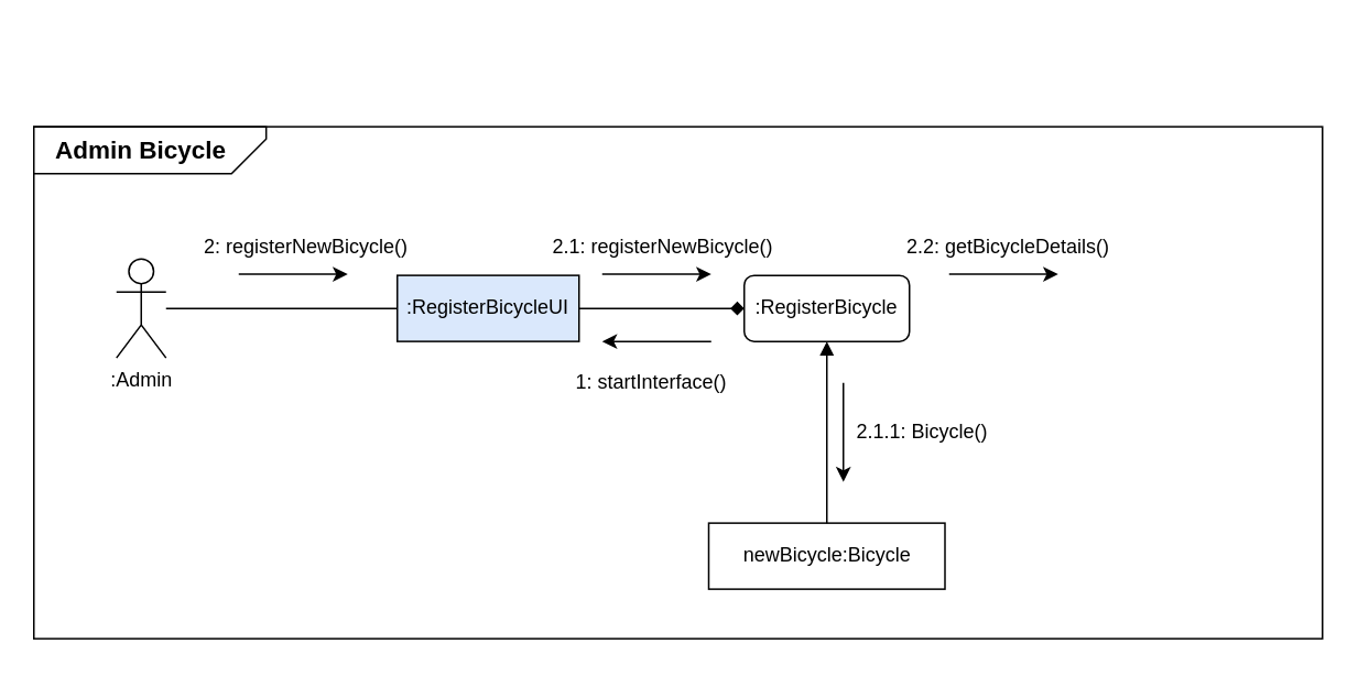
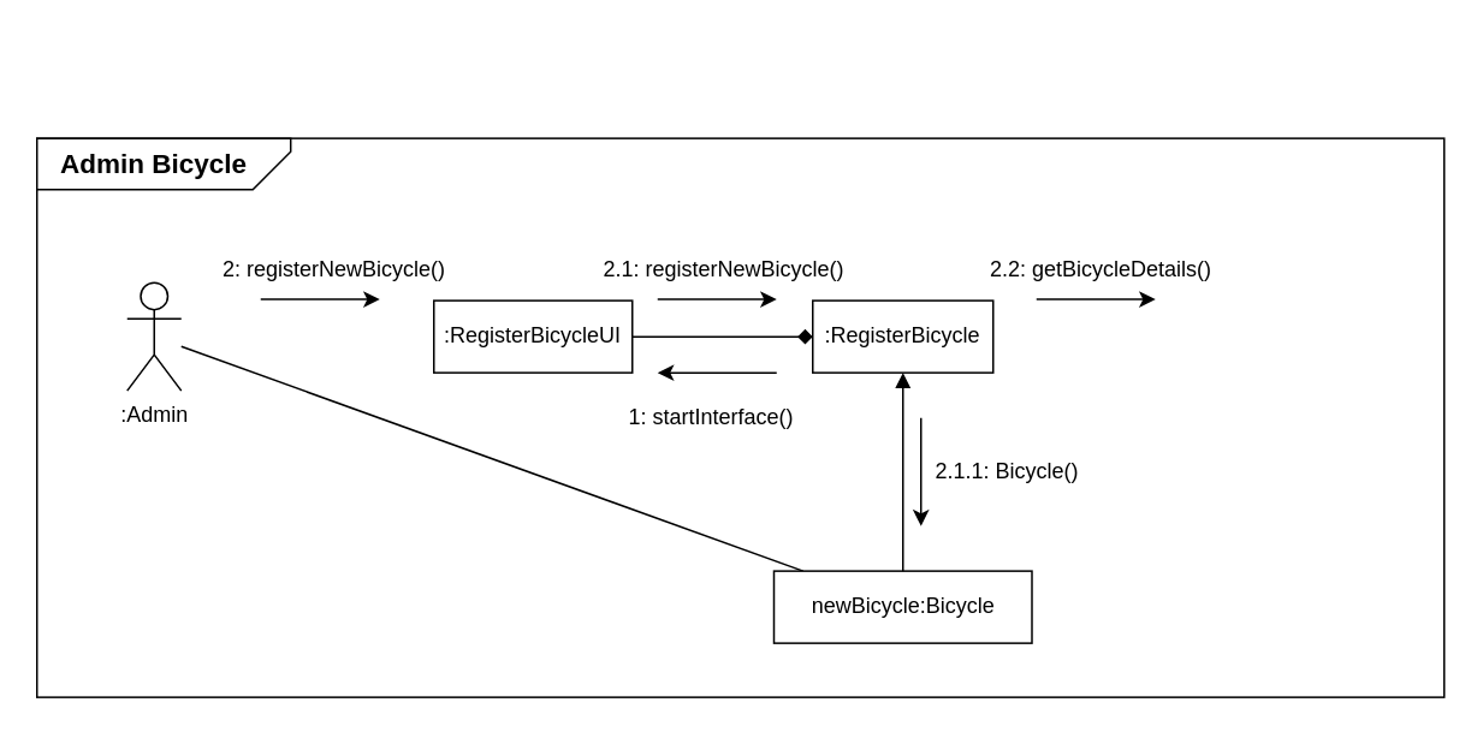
- <mxCell id="7" value="" style="endArrow=none;html=1;rounded=0;entryX=0;entryY=0.5;entryDx=0;entryDy=0;" parent="1" source="3" target="4" edge="1"><mxGeometry width="50" height="50" relative="1" as="geometry"><mxPoint x="390" y="236.085" as="sourcePoint" /><mxPoint x="440" y="186.085" as="targetPoint" /></mxGeometry></mxCell>
+ <mxCell id="7" value="" style="endArrow=none;html=1;rounded=0;" parent="1" source="3" target="12" edge="1"><mxGeometry width="50" height="50" relative="1" as="geometry"><mxPoint x="390" y="236.085" as="sourcePoint" /><mxPoint x="440" y="186.085" as="targetPoint" /></mxGeometry></mxCell>
- <mxCell id="4" value=":RegisterBicycleUI" style="rounded=0;whiteSpace=wrap;html=1;fillColor=#dae8fc;" parent="1" vertex="1"><mxGeometry x="240" y="166.085" width="110" height="40" as="geometry" /></mxCell>
+ <mxCell id="4" value=":RegisterBicycleUI" style="rounded=0;whiteSpace=wrap;html=1;" parent="1" vertex="1"><mxGeometry x="240" y="166.085" width="110" height="40" as="geometry" /></mxCell>
- <mxCell id="5" value=":RegisterBicycle" style="whiteSpace=wrap;html=1;rounded=1;" parent="1" vertex="1"><mxGeometry x="450" y="166.09" width="100" height="40" as="geometry" /></mxCell>
+ <mxCell id="5" value=":RegisterBicycle" style="rounded=0;whiteSpace=wrap;html=1;" parent="1" vertex="1"><mxGeometry x="450" y="166.09" width="100" height="40" as="geometry" /></mxCell>
